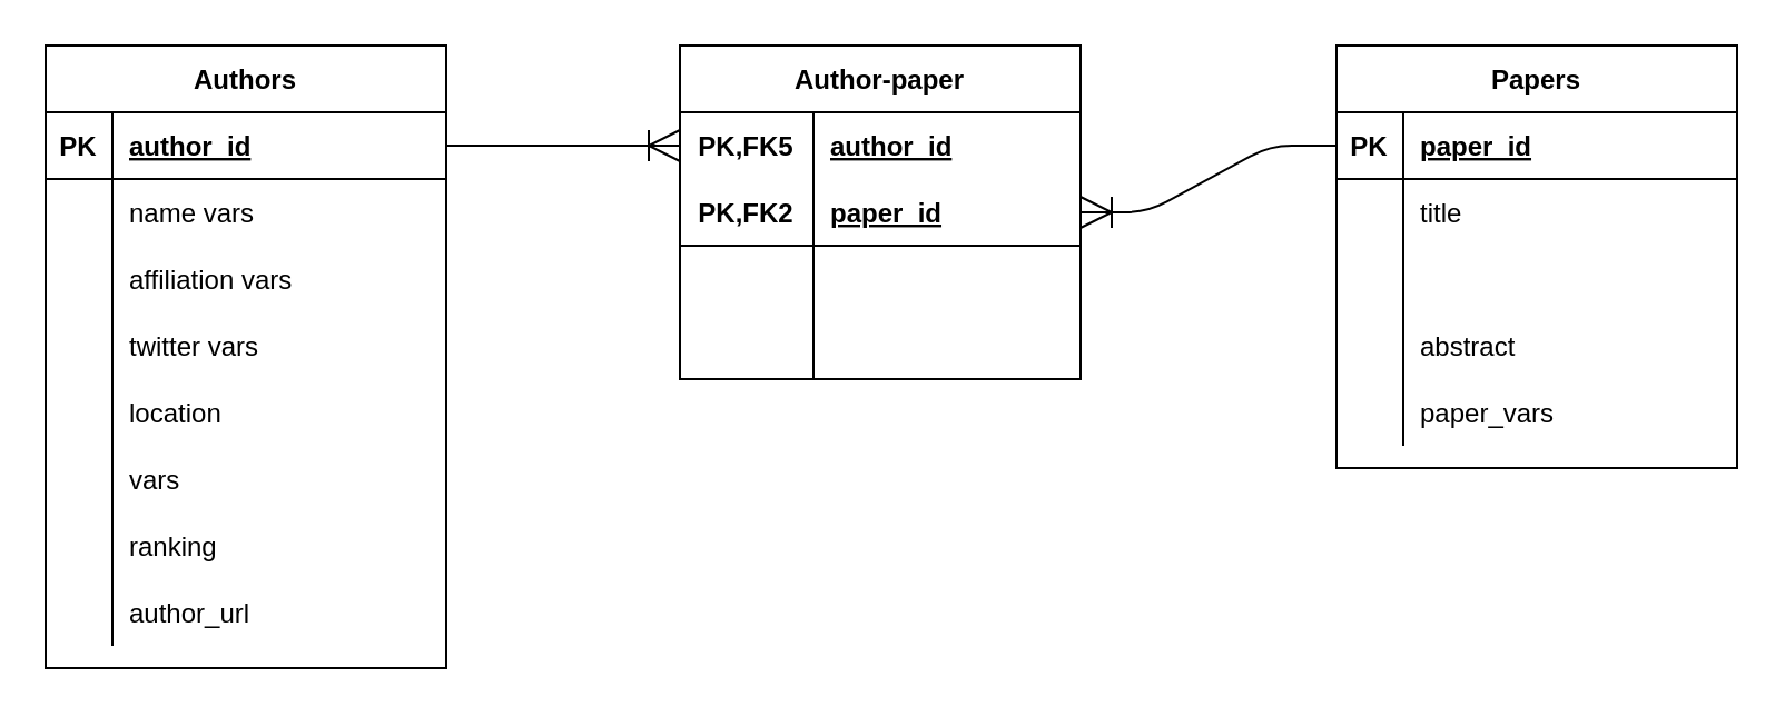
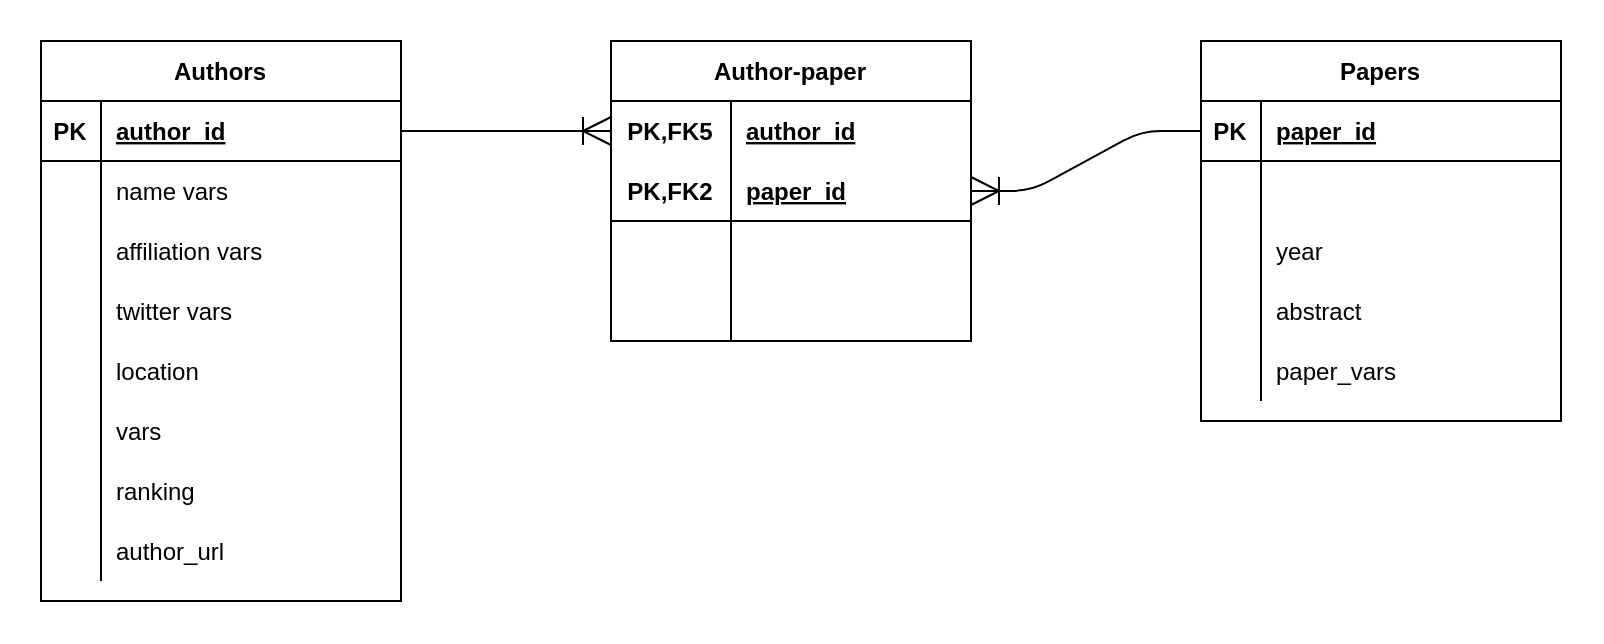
- <mxCell id="33" value="title" style="shape=partialRectangle;connectable=0;fillColor=none;top=0;left=0;bottom=0;right=0;align=left;spacingLeft=6;overflow=hidden;" vertex="1" parent="31"><mxGeometry x="30" width="150" height="30" as="geometry" /></mxCell>
+ <mxCell id="36" value="year" style="shape=partialRectangle;connectable=0;fillColor=none;top=0;left=0;bottom=0;right=0;align=left;spacingLeft=6;overflow=hidden;" vertex="1" parent="34"><mxGeometry x="30" width="150" height="30" as="geometry" /></mxCell>
